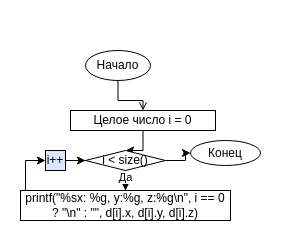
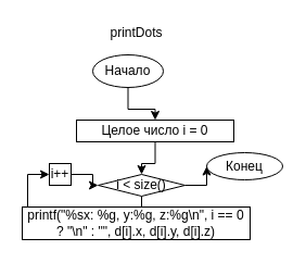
+ <mxCell id="4" value="printDots" style="text;html=1;align=center;verticalAlign=middle;resizable=0;points=[];autosize=1;" vertex="1" parent="1"><mxGeometry x="95" y="20" width="60" height="20" as="geometry" /></mxCell>
- <mxCell id="2" style="edgeStyle=orthogonalEdgeStyle;rounded=0;orthogonalLoop=1;jettySize=auto;html=1;endArrow=open;" edge="1" parent="1" source="3" target="6"><mxGeometry relative="1" as="geometry" /></mxCell>
+ <mxCell id="2" style="edgeStyle=orthogonalEdgeStyle;rounded=0;orthogonalLoop=1;jettySize=auto;html=1;" edge="1" parent="1" source="3" target="6"><mxGeometry relative="1" as="geometry" /></mxCell>
- <mxCell id="12" value="i++" style="rounded=0;whiteSpace=wrap;html=1;fillColor=#dae8fc;" vertex="1" parent="1"><mxGeometry x="45" y="150" width="20" height="20" as="geometry" /></mxCell>
+ <mxCell id="12" value="i++" style="rounded=0;whiteSpace=wrap;html=1;" vertex="1" parent="1"><mxGeometry x="45" y="150" width="20" height="20" as="geometry" /></mxCell>
- <mxCell id="10" value="i &amp;lt; size()" style="rhombus;whiteSpace=wrap;html=1;" vertex="1" parent="1"><mxGeometry x="85" y="150" width="80" height="20" as="geometry" /></mxCell>
+ <mxCell id="10" value="i &amp;lt; size()" style="rhombus;whiteSpace=wrap;html=1;" vertex="1" parent="1"><mxGeometry x="90" y="160" width="80" height="20" as="geometry" /></mxCell>
